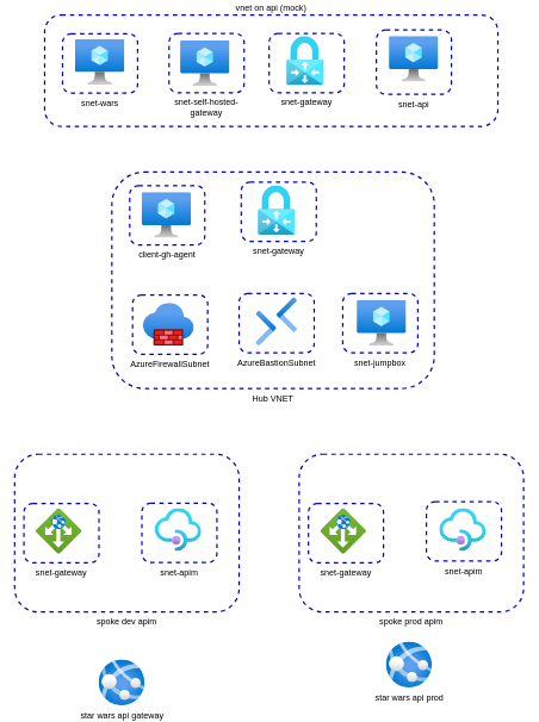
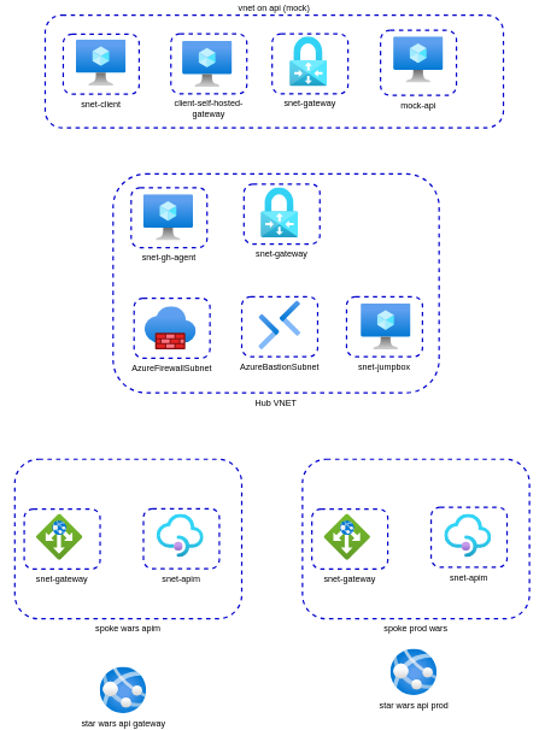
- <mxCell id="32" value="snet-wars" style="rounded=1;whiteSpace=wrap;html=1;labelPosition=center;verticalLabelPosition=bottom;align=center;verticalAlign=top;dashed=1;fillColor=none;strokeColor=#0000CC;strokeWidth=2;fontColor=#000000;" vertex="1" parent="1"><mxGeometry x="87" y="46.5" width="105" height="83" as="geometry" /></mxCell>
+ <mxCell id="32" value="snet-client" style="rounded=1;whiteSpace=wrap;html=1;labelPosition=center;verticalLabelPosition=bottom;align=center;verticalAlign=top;dashed=1;fillColor=none;strokeColor=#0000CC;strokeWidth=2;fontColor=#000000;" vertex="1" parent="1"><mxGeometry x="87" y="46.5" width="105" height="83" as="geometry" /></mxCell>
- <mxCell id="30" value="snet-api" style="rounded=1;whiteSpace=wrap;html=1;labelPosition=center;verticalLabelPosition=bottom;align=center;verticalAlign=top;dashed=1;fillColor=none;strokeColor=#0000CC;strokeWidth=2;fontColor=#000000;" vertex="1" parent="1"><mxGeometry x="526" y="41" width="105" height="90" as="geometry" /></mxCell>
+ <mxCell id="30" value="mock-api" style="rounded=1;whiteSpace=wrap;html=1;labelPosition=center;verticalLabelPosition=bottom;align=center;verticalAlign=top;dashed=1;fillColor=none;strokeColor=#0000CC;strokeWidth=2;fontColor=#000000;" vertex="1" parent="1"><mxGeometry x="526" y="41" width="105" height="90" as="geometry" /></mxCell>
- <mxCell id="27" value="snet-self-hosted-gateway" style="rounded=1;whiteSpace=wrap;html=1;labelPosition=center;verticalLabelPosition=bottom;align=center;verticalAlign=top;dashed=1;fillColor=none;strokeColor=#0000CC;strokeWidth=2;fontColor=#000000;" vertex="1" parent="1"><mxGeometry x="236" y="46" width="105" height="83" as="geometry" /></mxCell>
+ <mxCell id="27" value="client-self-hosted-gateway" style="rounded=1;whiteSpace=wrap;html=1;labelPosition=center;verticalLabelPosition=bottom;align=center;verticalAlign=top;dashed=1;fillColor=none;strokeColor=#0000CC;strokeWidth=2;fontColor=#000000;" vertex="1" parent="1"><mxGeometry x="236" y="46" width="105" height="83" as="geometry" /></mxCell>
- <mxCell id="16" value="client-gh-agent" style="rounded=1;whiteSpace=wrap;html=1;labelPosition=center;verticalLabelPosition=bottom;align=center;verticalAlign=top;dashed=1;fillColor=none;strokeColor=#0000CC;strokeWidth=2;fontColor=#000000;" vertex="1" parent="1"><mxGeometry x="181" y="259" width="105" height="83" as="geometry" /></mxCell>
+ <mxCell id="16" value="snet-gh-agent" style="rounded=1;whiteSpace=wrap;html=1;labelPosition=center;verticalLabelPosition=bottom;align=center;verticalAlign=top;dashed=1;fillColor=none;strokeColor=#0000CC;strokeWidth=2;fontColor=#000000;" vertex="1" parent="1"><mxGeometry x="181" y="259" width="105" height="83" as="geometry" /></mxCell>
- <mxCell id="12" value="spoke dev apim" style="rounded=1;whiteSpace=wrap;html=1;labelPosition=center;verticalLabelPosition=bottom;align=center;verticalAlign=top;dashed=1;fillColor=none;strokeColor=#0000CC;strokeWidth=2;fontColor=#000000;" vertex="1" parent="1"><mxGeometry x="20" y="635" width="314" height="221" as="geometry" /></mxCell>
+ <mxCell id="12" value="spoke wars apim" style="rounded=1;whiteSpace=wrap;html=1;labelPosition=center;verticalLabelPosition=bottom;align=center;verticalAlign=top;dashed=1;fillColor=none;strokeColor=#0000CC;strokeWidth=2;fontColor=#000000;" vertex="1" parent="1"><mxGeometry x="20" y="635" width="314" height="221" as="geometry" /></mxCell>
- <mxCell id="19" value="spoke prod apim" style="rounded=1;whiteSpace=wrap;html=1;labelPosition=center;verticalLabelPosition=bottom;align=center;verticalAlign=top;dashed=1;fillColor=none;strokeColor=#0000CC;strokeWidth=2;fontColor=#000000;" vertex="1" parent="1"><mxGeometry x="418" y="635" width="314" height="221" as="geometry" /></mxCell>
+ <mxCell id="19" value="spoke prod wars" style="rounded=1;whiteSpace=wrap;html=1;labelPosition=center;verticalLabelPosition=bottom;align=center;verticalAlign=top;dashed=1;fillColor=none;strokeColor=#0000CC;strokeWidth=2;fontColor=#000000;" vertex="1" parent="1"><mxGeometry x="418" y="635" width="314" height="221" as="geometry" /></mxCell>
